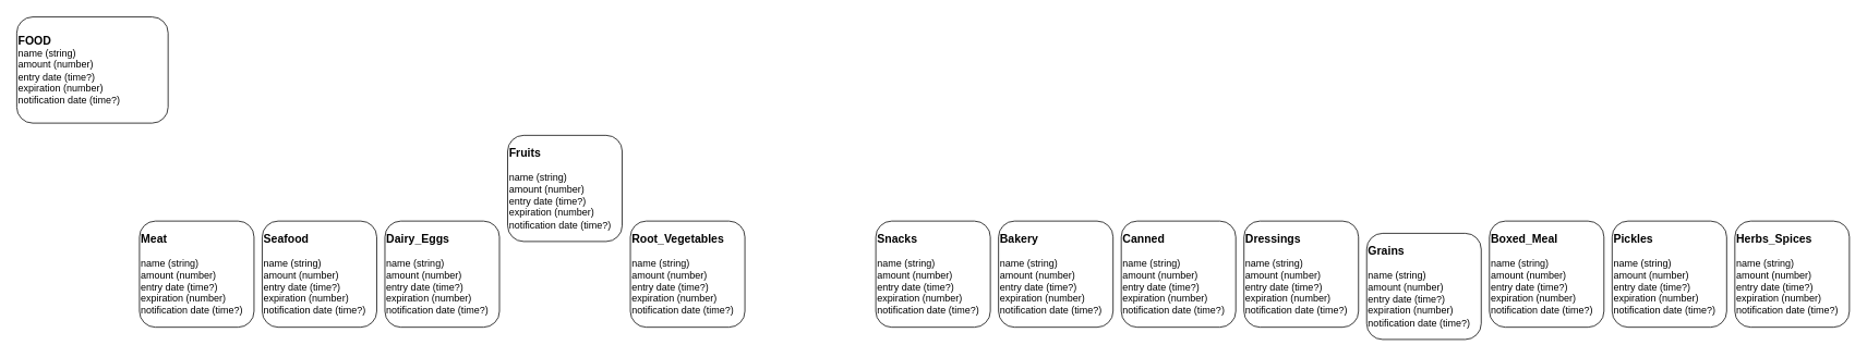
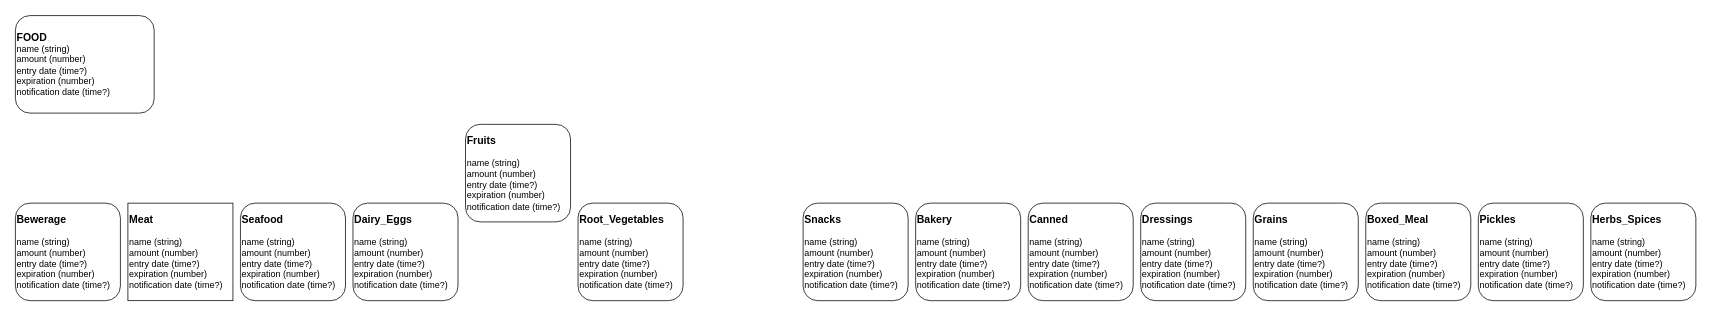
+ <mxCell id="3" value="&lt;span style=&quot;font-size: 14px&quot;&gt;&lt;b&gt;Bewerage&lt;br&gt;&lt;/b&gt;&lt;/span&gt;&lt;br&gt;name (string)&lt;br&gt;amount (number)&lt;br&gt;entry date (time?)&lt;br&gt;expiration (number)&lt;br&gt;notification date (time?)" style="rounded=1;whiteSpace=wrap;html=1;align=left;" vertex="1" parent="1"><mxGeometry x="20" y="270" width="140" height="130" as="geometry" /></mxCell>
- <mxCell id="4" value="&lt;span style=&quot;font-size: 14px&quot;&gt;&lt;b&gt;Meat&lt;br&gt;&lt;/b&gt;&lt;/span&gt;&lt;br&gt;name (string)&lt;br&gt;amount (number)&lt;br&gt;entry date (time?)&lt;br&gt;expiration (number)&lt;br&gt;notification date (time?)" style="rounded=1;whiteSpace=wrap;html=1;align=left;" vertex="1" parent="1"><mxGeometry x="170" y="270" width="140" height="130" as="geometry" /></mxCell>
+ <mxCell id="4" value="&lt;span style=&quot;font-size: 14px&quot;&gt;&lt;b&gt;Meat&lt;br&gt;&lt;/b&gt;&lt;/span&gt;&lt;br&gt;name (string)&lt;br&gt;amount (number)&lt;br&gt;entry date (time?)&lt;br&gt;expiration (number)&lt;br&gt;notification date (time?)" style="whiteSpace=wrap;html=1;align=left;rounded=0;" vertex="1" parent="1"><mxGeometry x="170" y="270" width="140" height="130" as="geometry" /></mxCell>
- <mxCell id="13" value="&lt;span style=&quot;font-size: 14px&quot;&gt;&lt;b&gt;Grains&lt;br&gt;&lt;/b&gt;&lt;/span&gt;&lt;br&gt;name (string)&lt;br&gt;amount (number)&lt;br&gt;entry date (time?)&lt;br&gt;expiration (number)&lt;br&gt;notification date (time?)" style="rounded=1;whiteSpace=wrap;html=1;align=left;" vertex="1" parent="1"><mxGeometry x="1670" y="285" width="140" height="130" as="geometry" /></mxCell>
+ <mxCell id="13" value="&lt;span style=&quot;font-size: 14px&quot;&gt;&lt;b&gt;Grains&lt;br&gt;&lt;/b&gt;&lt;/span&gt;&lt;br&gt;name (string)&lt;br&gt;amount (number)&lt;br&gt;entry date (time?)&lt;br&gt;expiration (number)&lt;br&gt;notification date (time?)" style="rounded=1;whiteSpace=wrap;html=1;align=left;" vertex="1" parent="1"><mxGeometry x="1670" y="270" width="140" height="130" as="geometry" /></mxCell>
